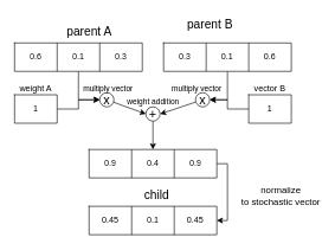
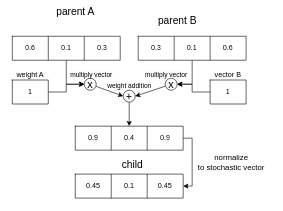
- <mxCell id="14" value="&lt;font style=&quot;font-size: 17px;&quot;&gt;parent A&lt;/font&gt;" style="text;html=1;align=center;verticalAlign=middle;resizable=0;points=[];autosize=1;strokeColor=none;fillColor=none;fontSize=13;fontFamily=Helvetica;fontColor=default;" vertex="1" parent="1"><mxGeometry x="80" y="30" width="90" height="30" as="geometry" /></mxCell>
+ <mxCell id="14" value="&lt;font style=&quot;font-size: 17px;&quot;&gt;parent A&lt;/font&gt;" style="text;html=1;align=center;verticalAlign=middle;resizable=0;points=[];autosize=1;strokeColor=none;fillColor=none;fontSize=13;fontFamily=Helvetica;fontColor=default;" vertex="1" parent="1"><mxGeometry x="80" y="5" width="90" height="30" as="geometry" /></mxCell>
- <mxCell id="29" value="&lt;font style=&quot;font-size: 13px;&quot;&gt;normalize&lt;br&gt;to stochastic vector&lt;/font&gt;" style="text;html=1;align=center;verticalAlign=middle;resizable=0;points=[];autosize=1;strokeColor=none;fillColor=none;fontSize=8;fontFamily=Helvetica;fontColor=default;" vertex="1" parent="1"><mxGeometry x="330" y="255" width="130" height="40" as="geometry" /></mxCell>
+ <mxCell id="29" value="&lt;font style=&quot;font-size: 13px;&quot;&gt;normalize&lt;br&gt;to stochastic vector&lt;/font&gt;" style="text;html=1;align=center;verticalAlign=middle;resizable=0;points=[];autosize=1;strokeColor=none;fillColor=none;fontSize=8;fontFamily=Helvetica;fontColor=default;" vertex="1" parent="1"><mxGeometry x="320" y="250" width="130" height="40" as="geometry" /></mxCell>
